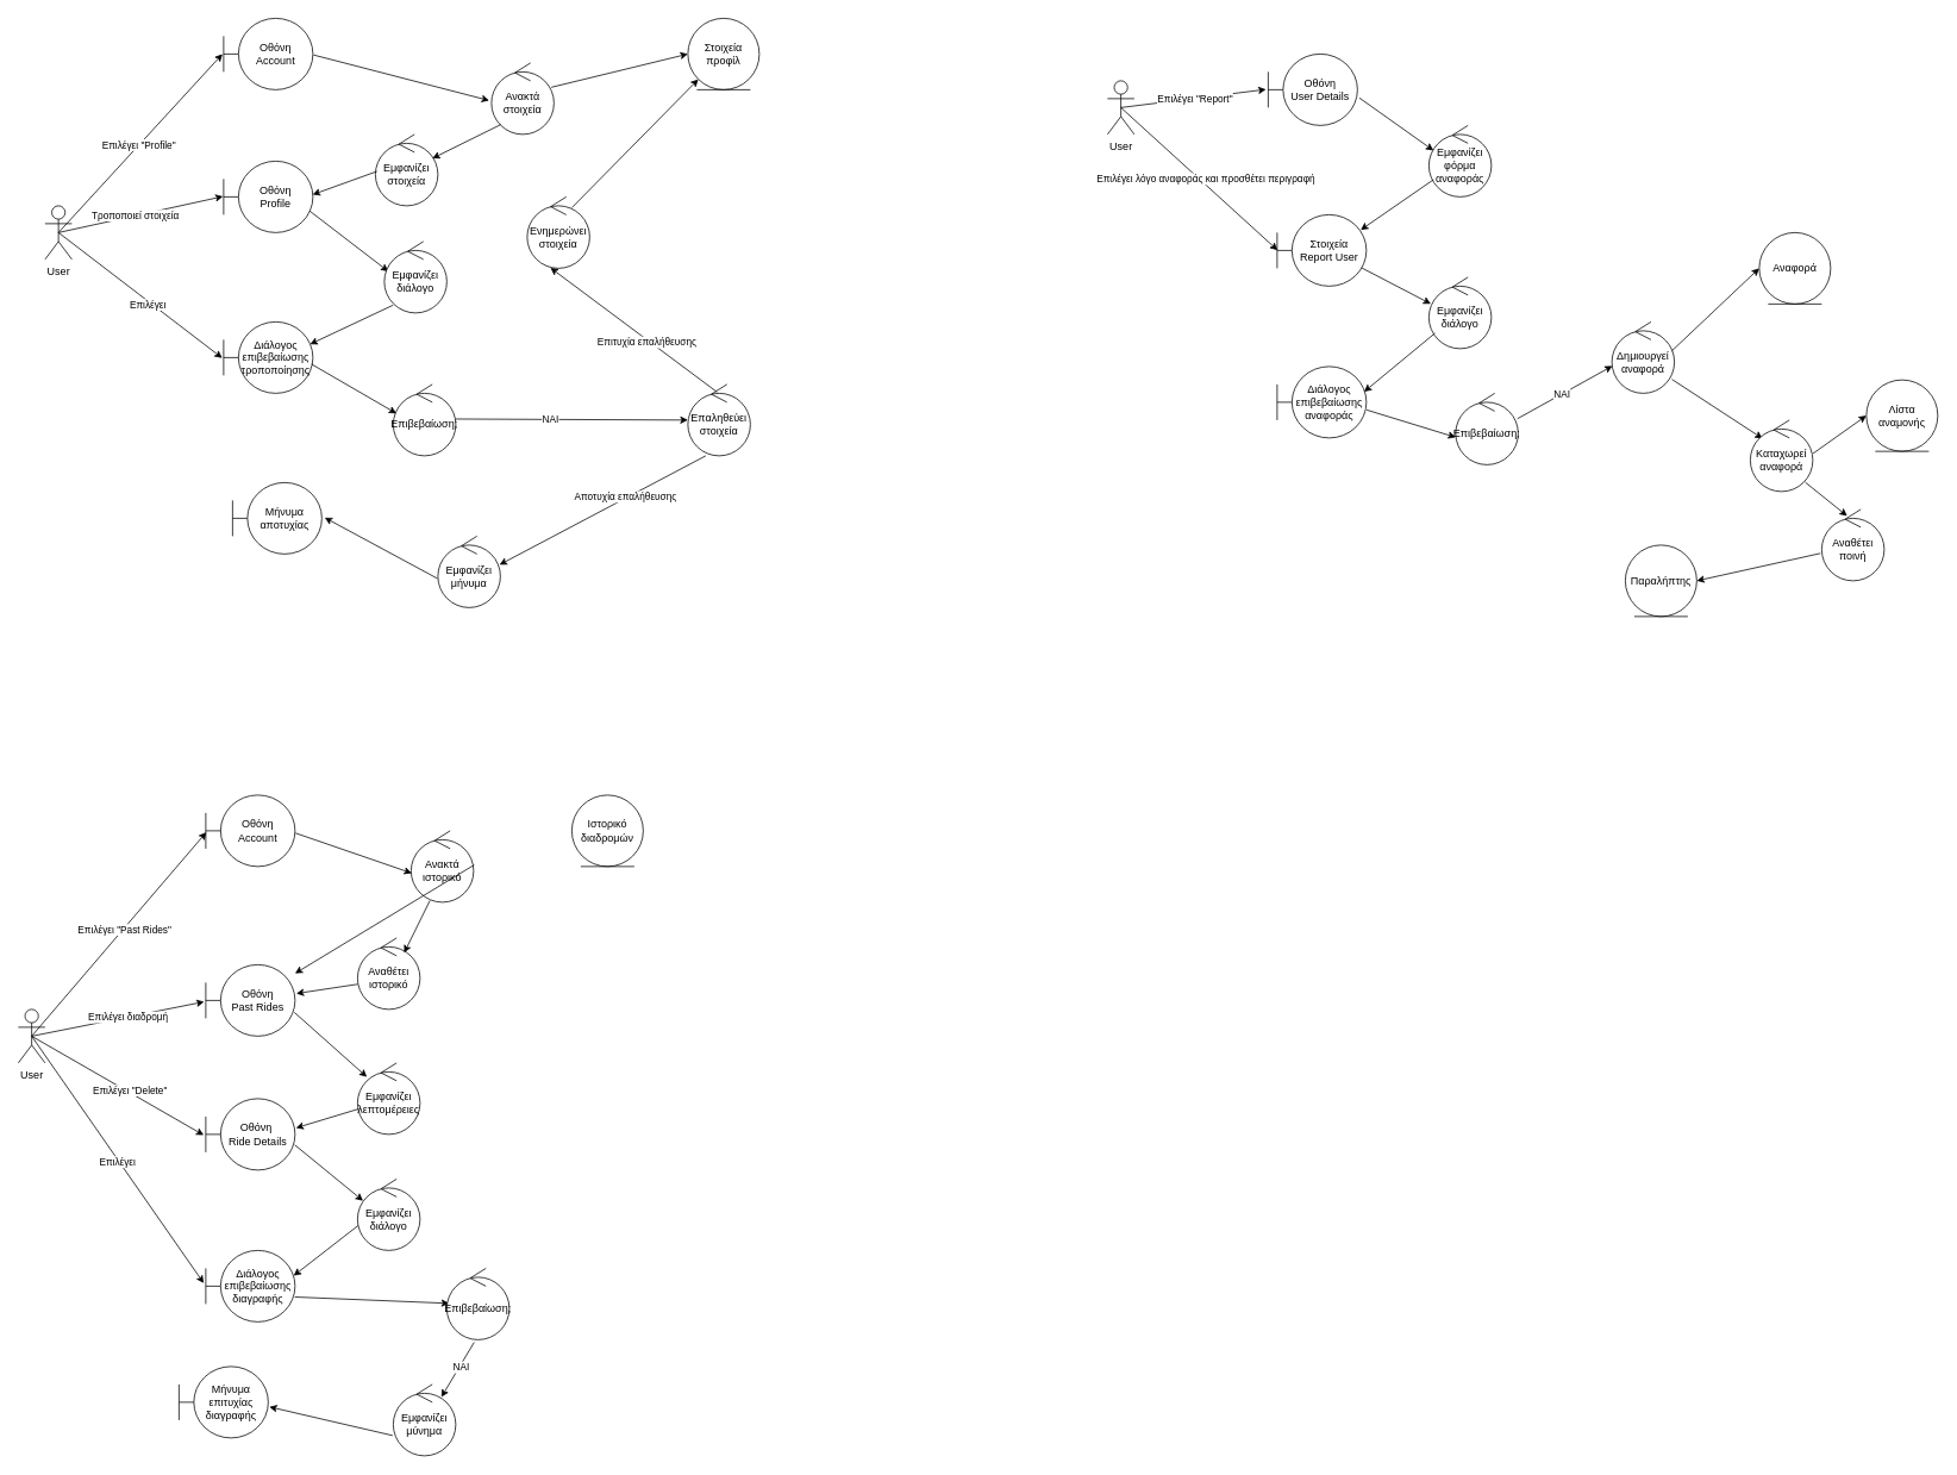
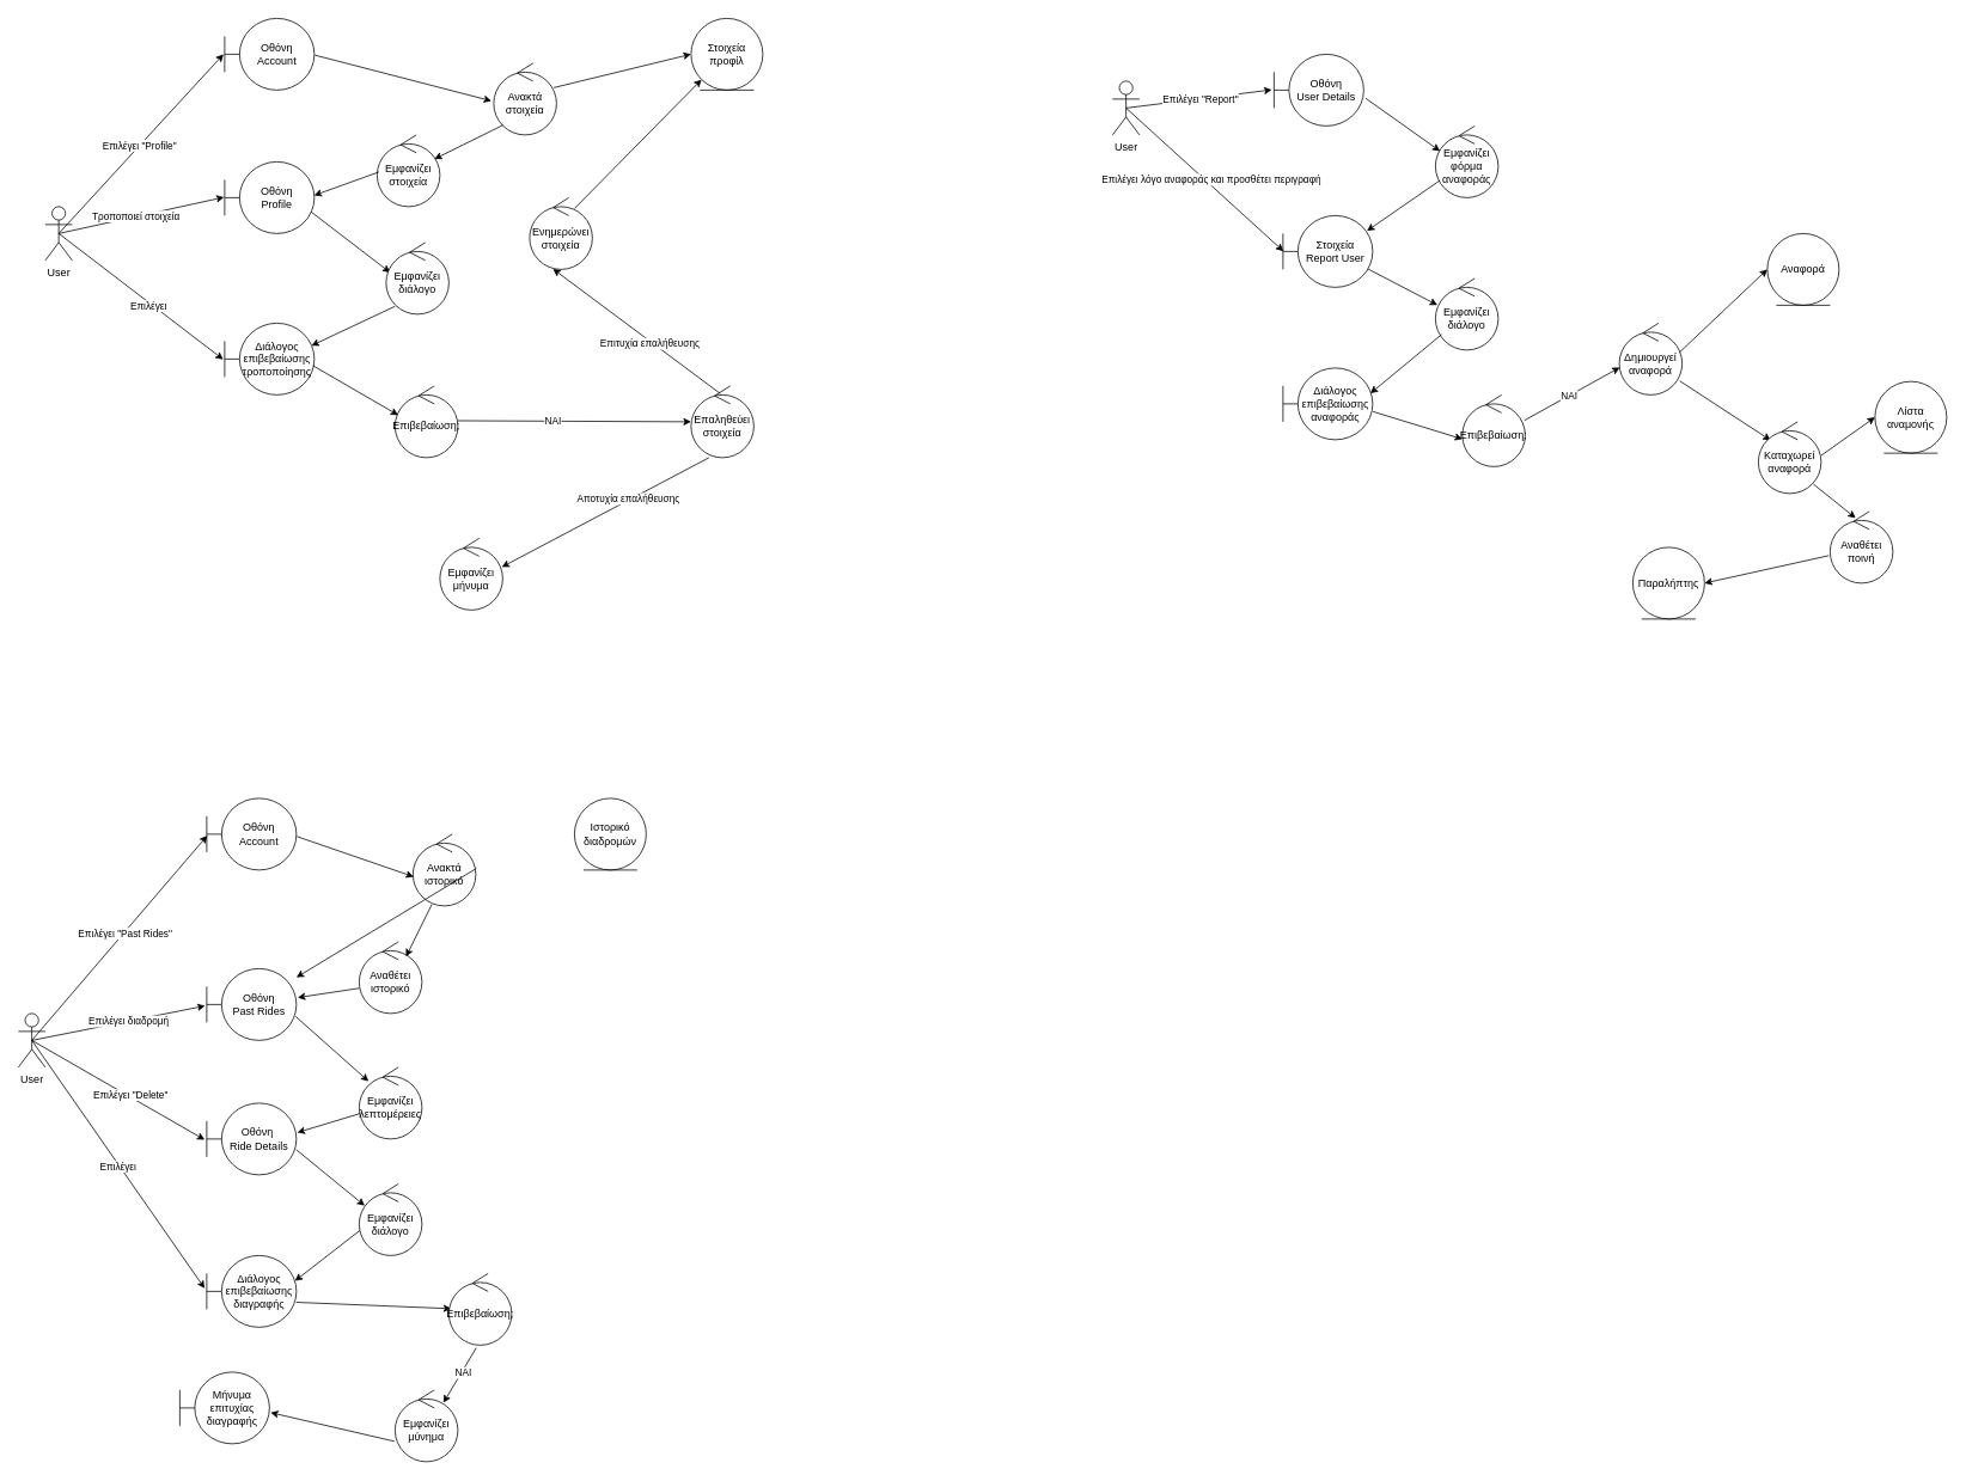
- <mxCell id="11" value="Μήνυμα&lt;br&gt;αποτυχίας" style="shape=umlBoundary;whiteSpace=wrap;html=1;" parent="1" vertex="1"><mxGeometry x="260" y="540" width="100" height="80" as="geometry" /></mxCell>
- <mxCell id="23" value="" style="endArrow=classic;html=1;rounded=0;exitX=-0.009;exitY=0.592;exitDx=0;exitDy=0;exitPerimeter=0;entryX=1.032;entryY=0.491;entryDx=0;entryDy=0;entryPerimeter=0;" parent="1" source="10" target="11" edge="1"><mxGeometry width="50" height="50" relative="1" as="geometry"><mxPoint x="380" y="620" as="sourcePoint" /><mxPoint x="430" y="570" as="targetPoint" /></mxGeometry></mxCell>
